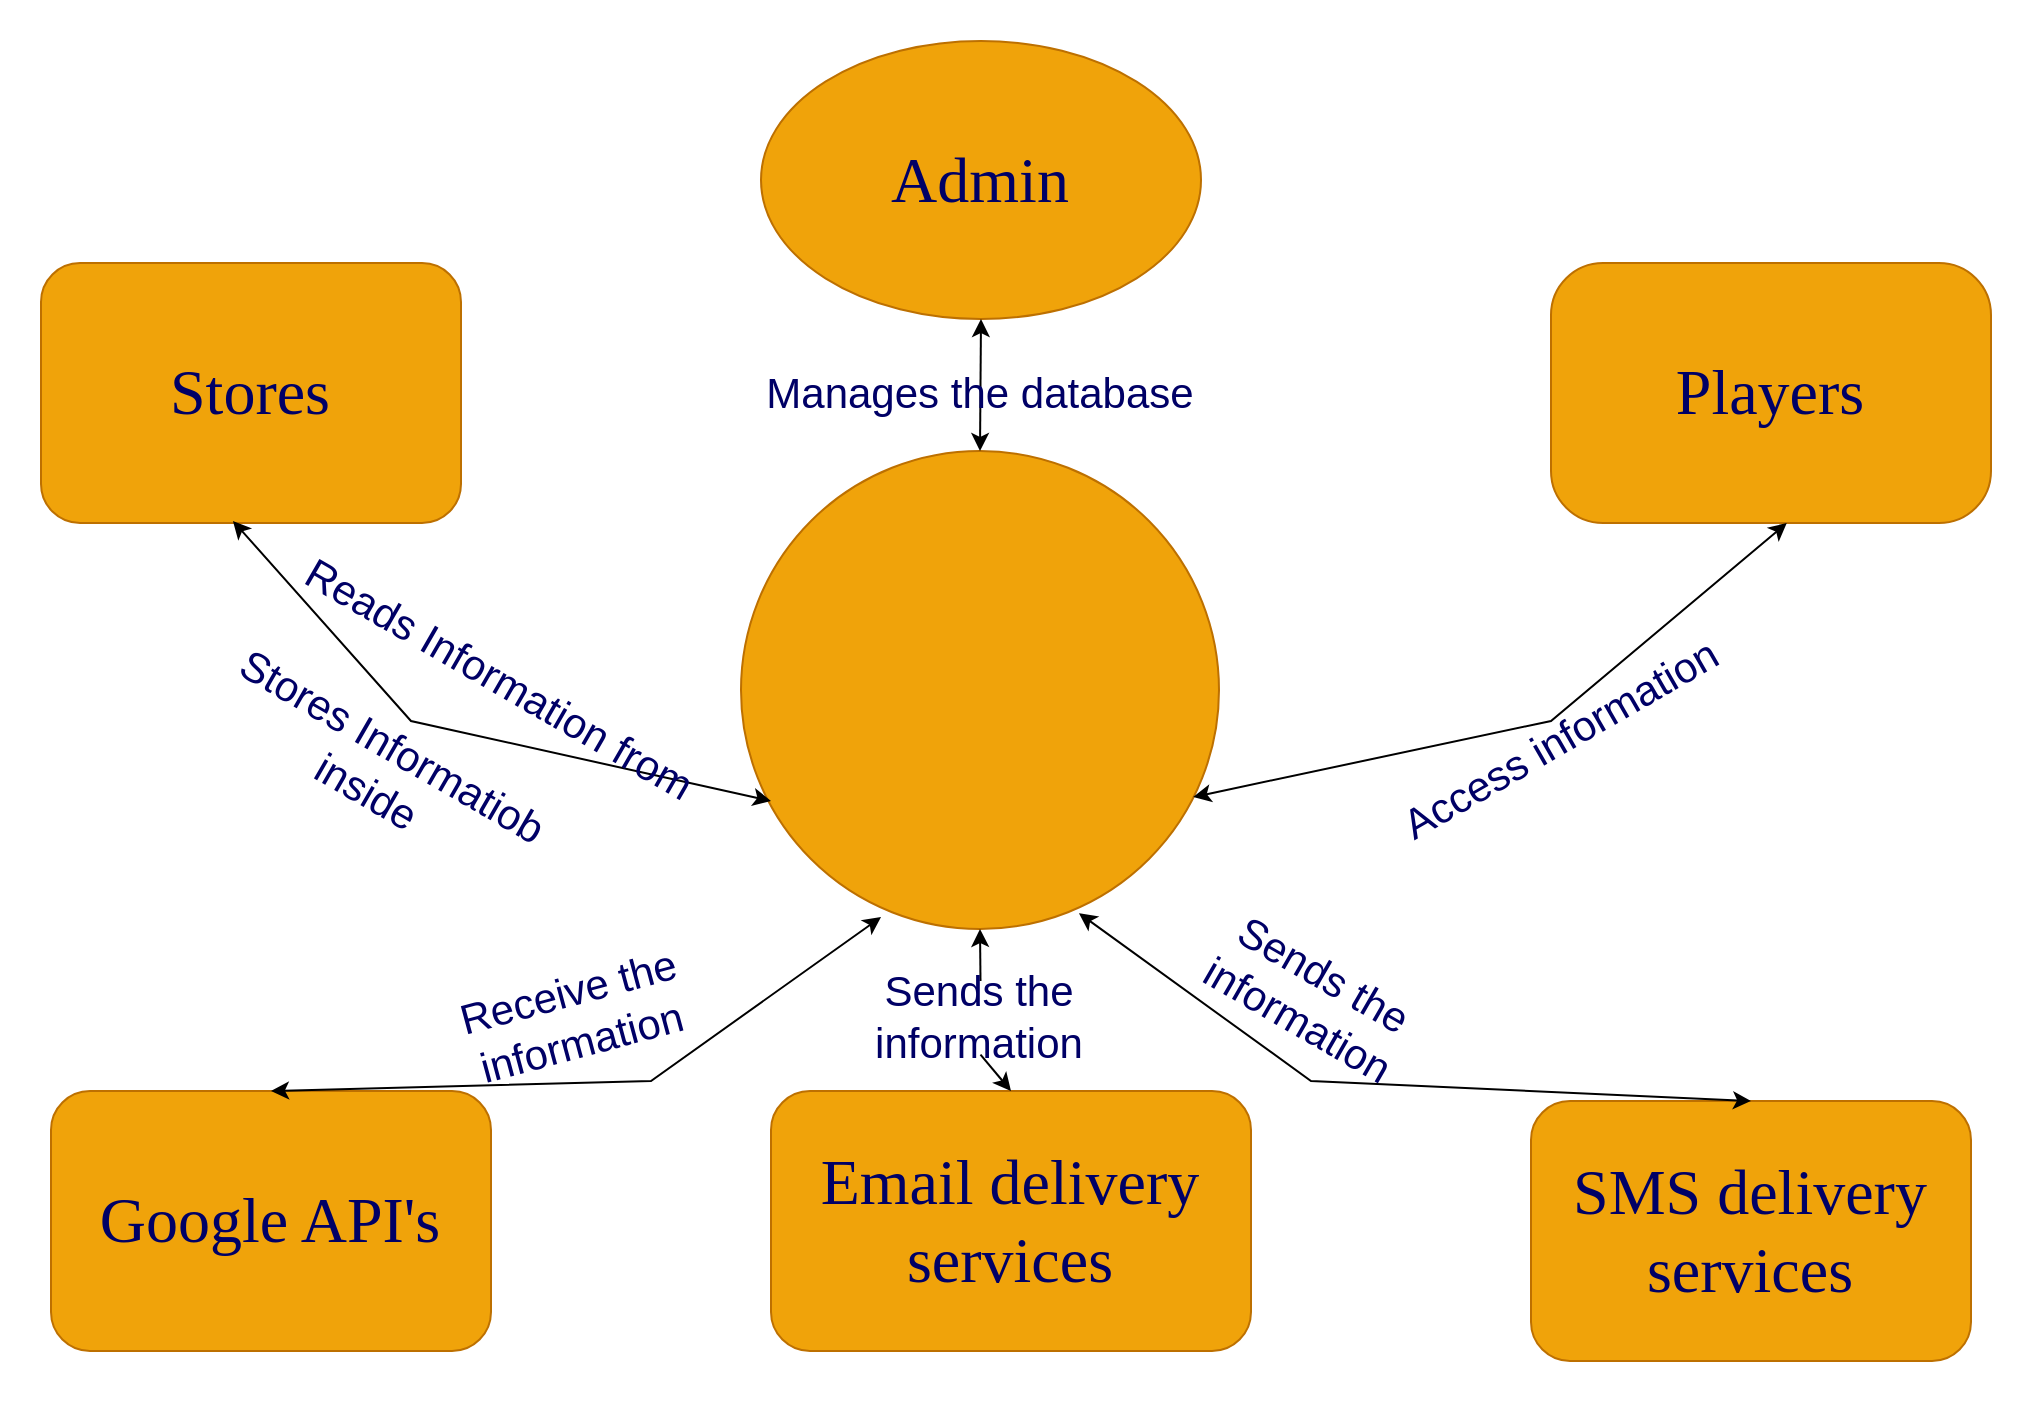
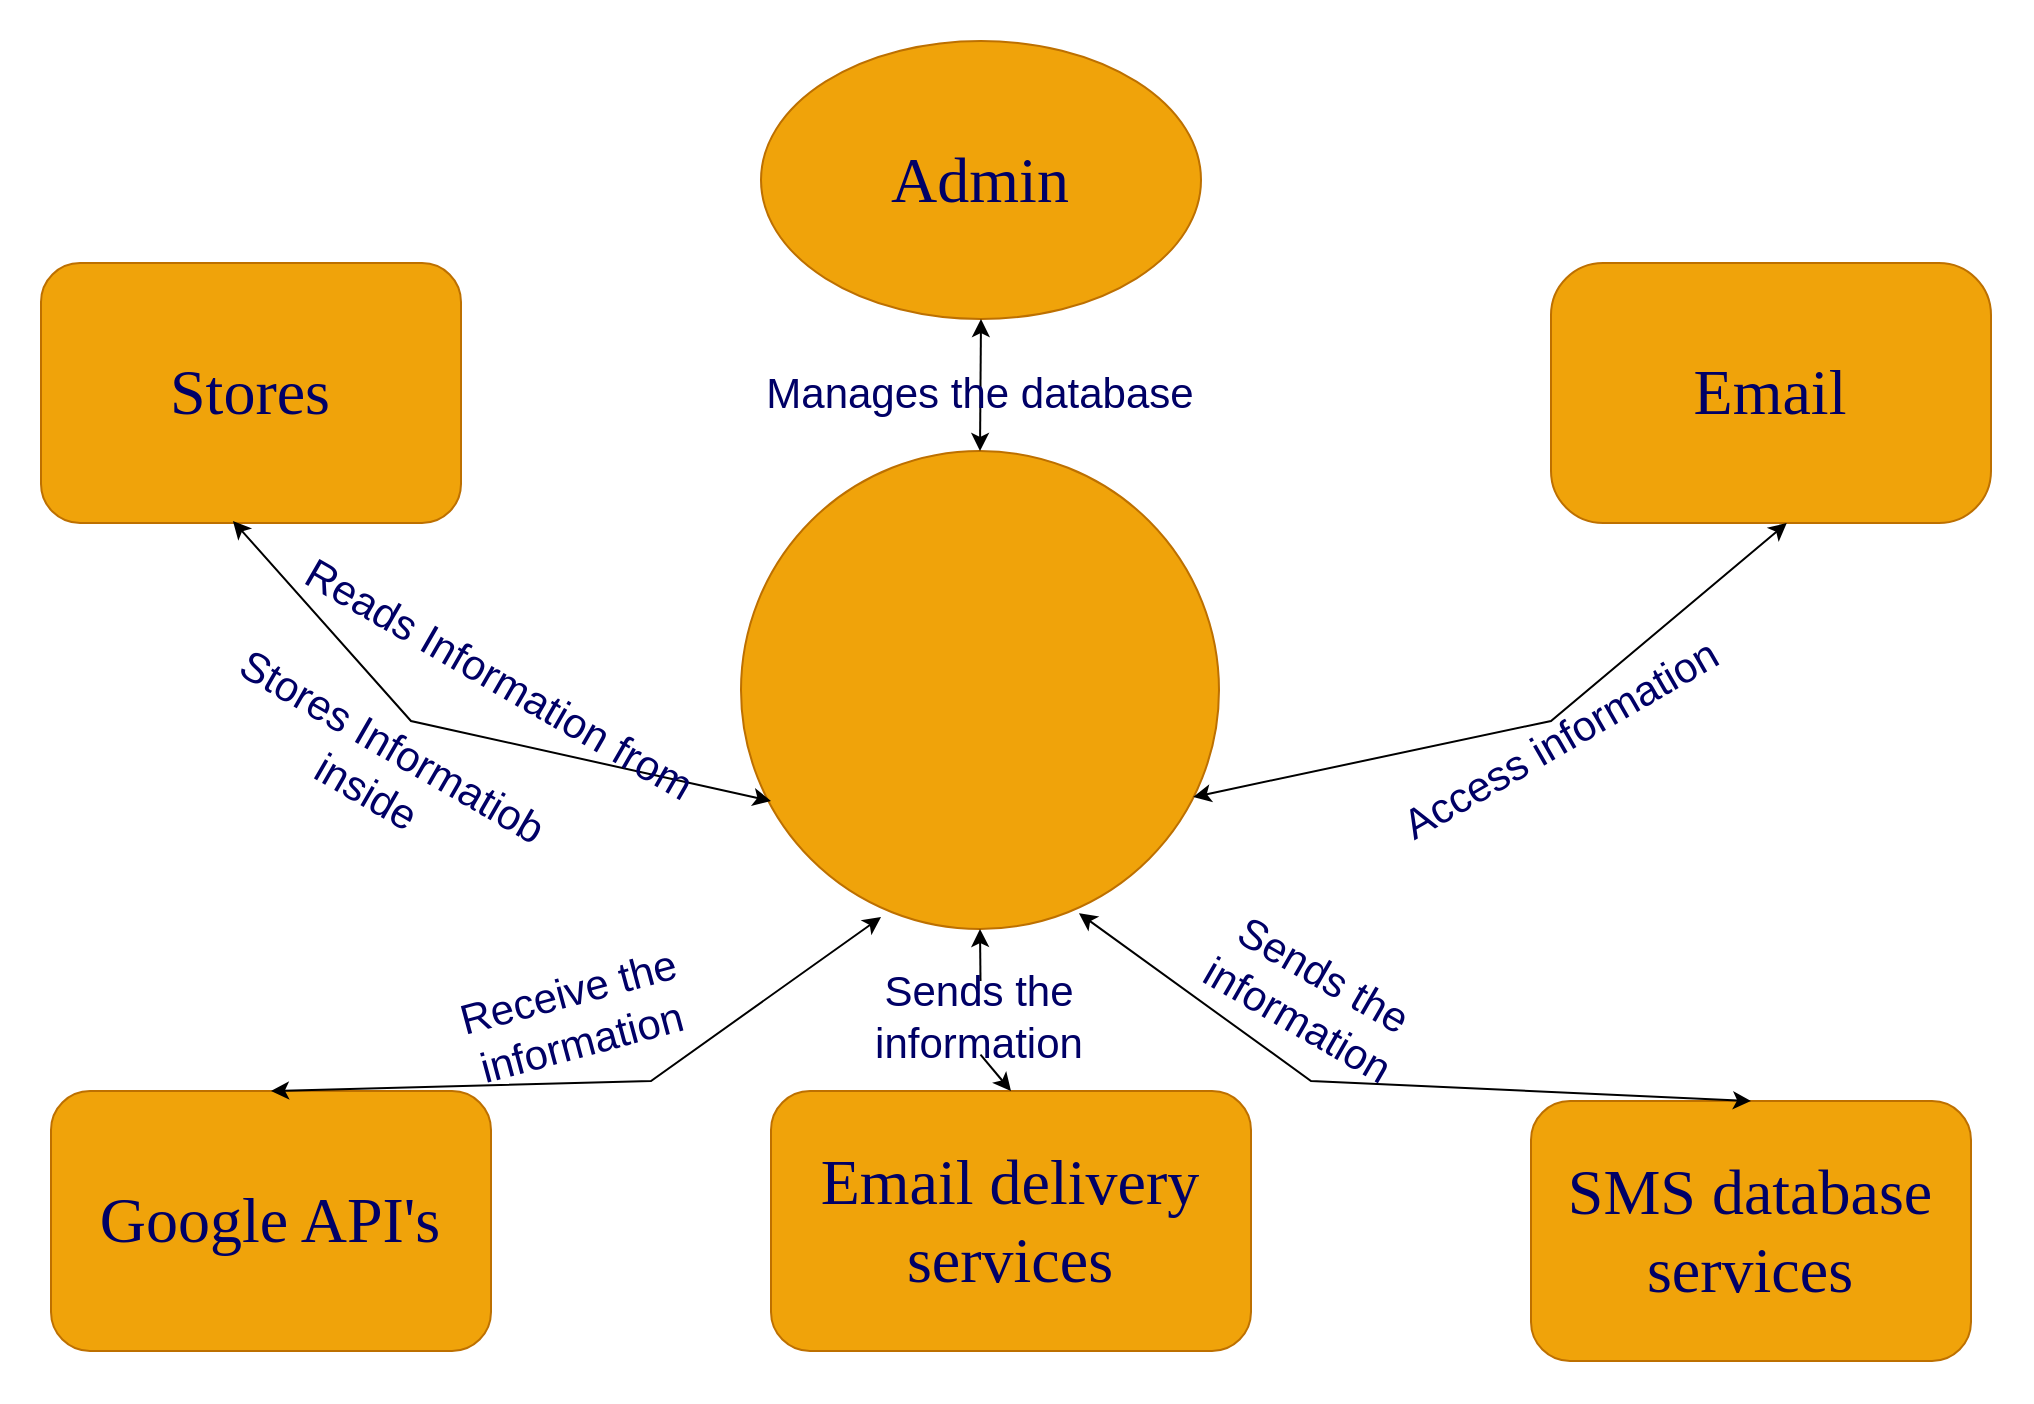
- <mxCell id="4" value="&lt;font color=&quot;#000066&quot;&gt;Players&lt;/font&gt;" style="rounded=1;whiteSpace=wrap;html=1;labelBackgroundColor=none;fontFamily=Tahoma;fontSize=32;fontColor=#000000;arcSize=20;fillColor=#f0a30a;strokeColor=#BD7000;" parent="1" vertex="1"><mxGeometry x="775" y="131" width="220" height="130" as="geometry" /></mxCell>
+ <mxCell id="4" value="&lt;font color=&quot;#000066&quot;&gt;Email&lt;/font&gt;" style="rounded=1;whiteSpace=wrap;html=1;labelBackgroundColor=none;fontFamily=Tahoma;fontSize=32;fontColor=#000000;arcSize=20;fillColor=#f0a30a;strokeColor=#BD7000;" parent="1" vertex="1"><mxGeometry x="775" y="131" width="220" height="130" as="geometry" /></mxCell>
- <mxCell id="10" value="&lt;font color=&quot;#000066&quot;&gt;SMS delivery services&lt;/font&gt;" style="rounded=1;whiteSpace=wrap;html=1;labelBackgroundColor=none;fontFamily=Tahoma;fontSize=32;fontColor=#000000;fillColor=#f0a30a;strokeColor=#BD7000;" parent="1" vertex="1"><mxGeometry x="765" y="550" width="220" height="130" as="geometry" /></mxCell>
+ <mxCell id="10" value="&lt;font color=&quot;#000066&quot;&gt;SMS database services&lt;/font&gt;" style="rounded=1;whiteSpace=wrap;html=1;labelBackgroundColor=none;fontFamily=Tahoma;fontSize=32;fontColor=#000000;fillColor=#f0a30a;strokeColor=#BD7000;" parent="1" vertex="1"><mxGeometry x="765" y="550" width="220" height="130" as="geometry" /></mxCell>
